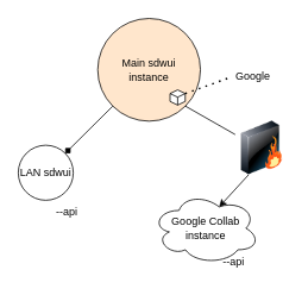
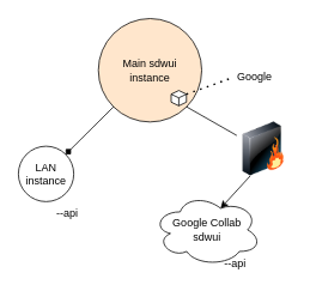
- <mxCell id="9" value="LAN sdwui" style="ellipse;whiteSpace=wrap;html=1;aspect=fixed;" vertex="1" parent="7"><mxGeometry width="61.609" height="61.609" as="geometry" /></mxCell>
+ <mxCell id="9" value="LAN instance" style="ellipse;whiteSpace=wrap;html=1;aspect=fixed;" vertex="1" parent="7"><mxGeometry width="61.609" height="61.609" as="geometry" /></mxCell>
- <mxCell id="4" value="&lt;div&gt;Google Collab&lt;/div&gt;&lt;div&gt;instance&lt;br&gt;&lt;/div&gt;" style="ellipse;shape=cloud;whiteSpace=wrap;html=1;" vertex="1" parent="3"><mxGeometry width="120" height="80" as="geometry" /></mxCell>
+ <mxCell id="4" value="&lt;div&gt;Google Collab&lt;/div&gt;&lt;div&gt;sdwui&lt;br&gt;&lt;/div&gt;" style="ellipse;shape=cloud;whiteSpace=wrap;html=1;" vertex="1" parent="3"><mxGeometry width="120" height="80" as="geometry" /></mxCell>
